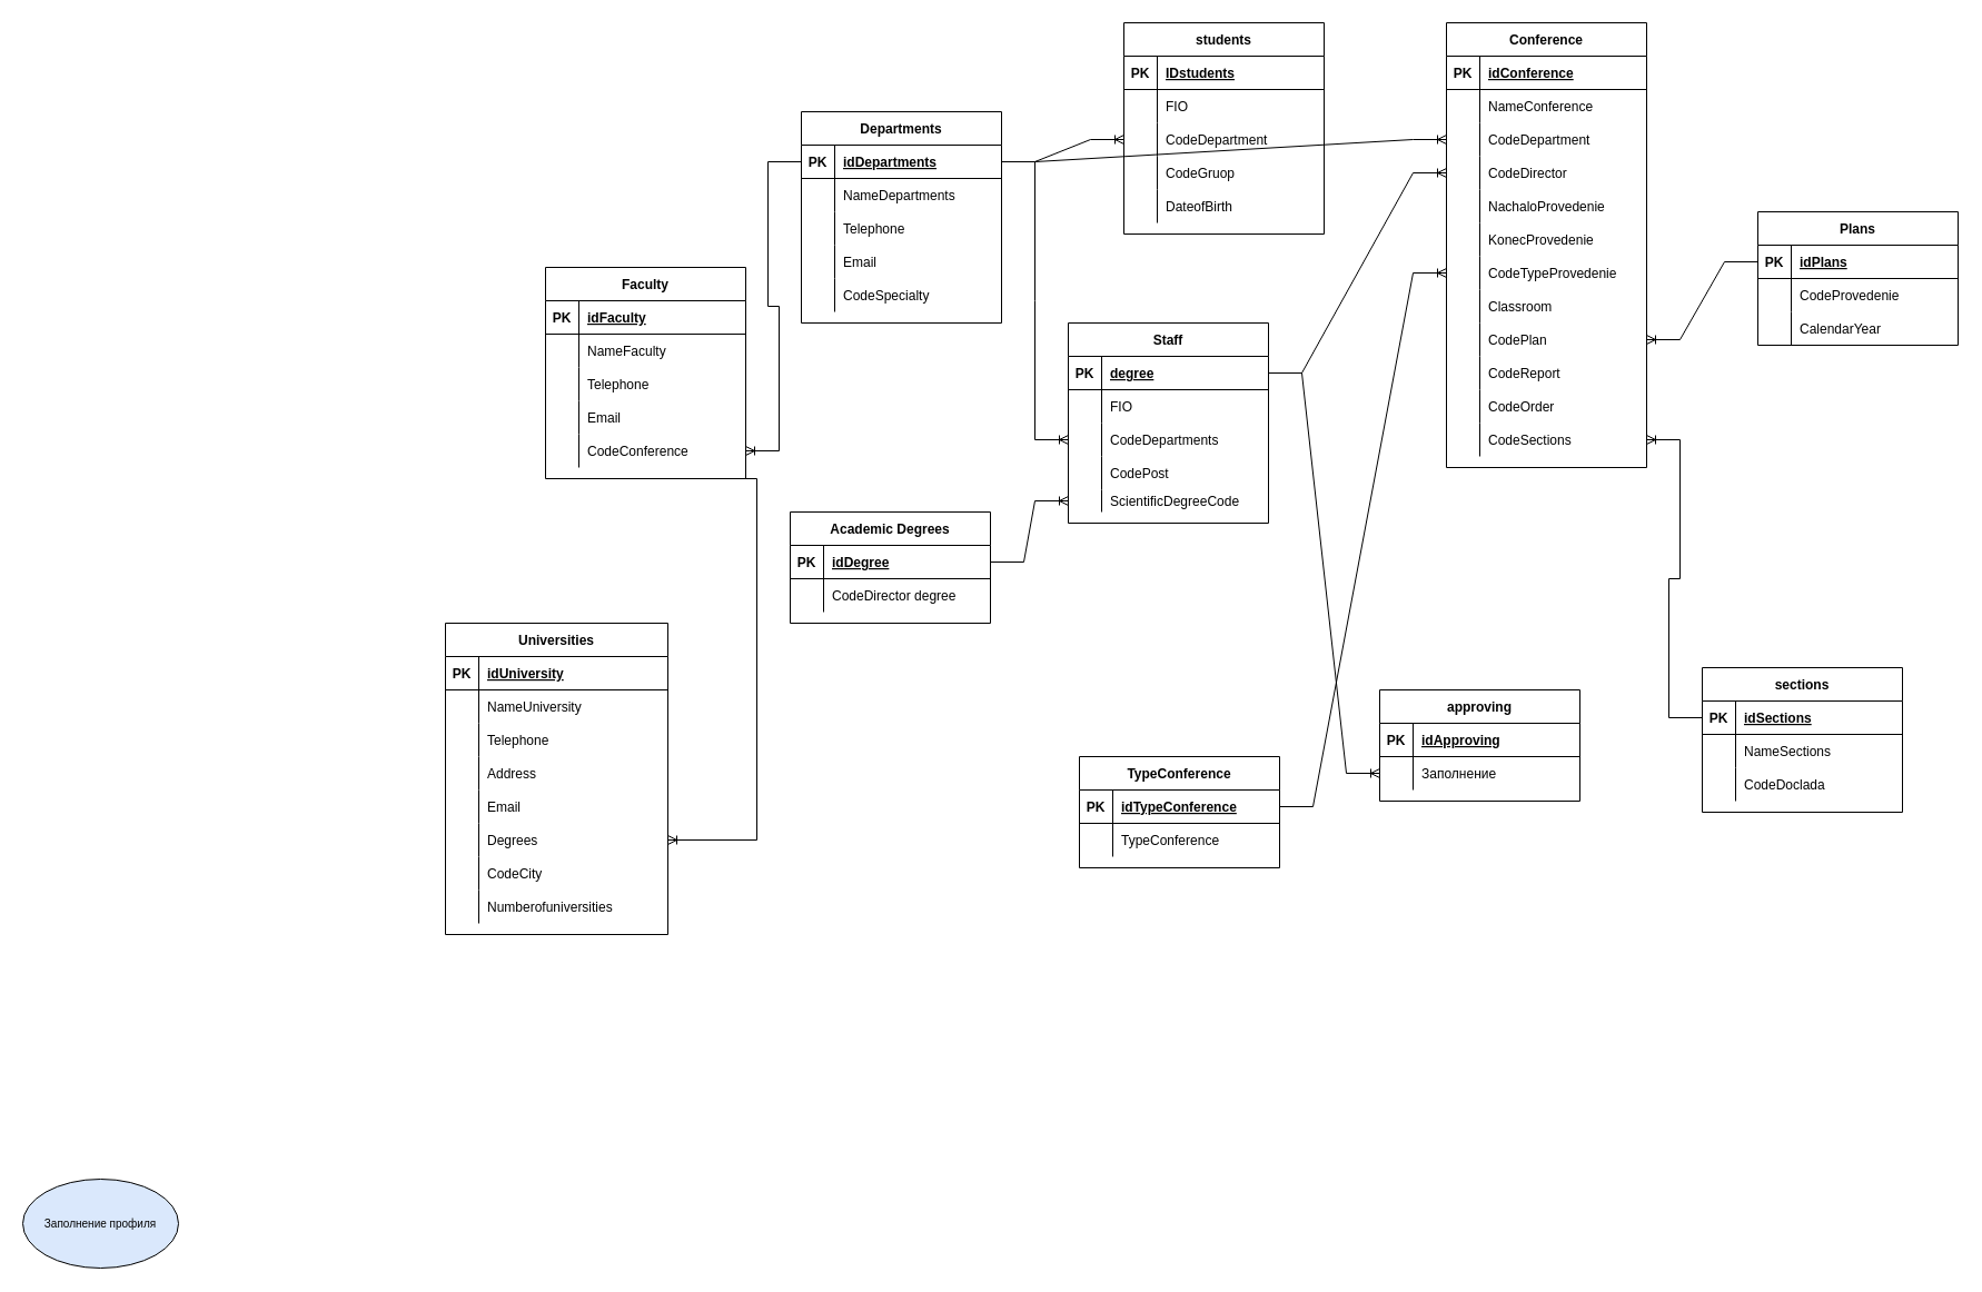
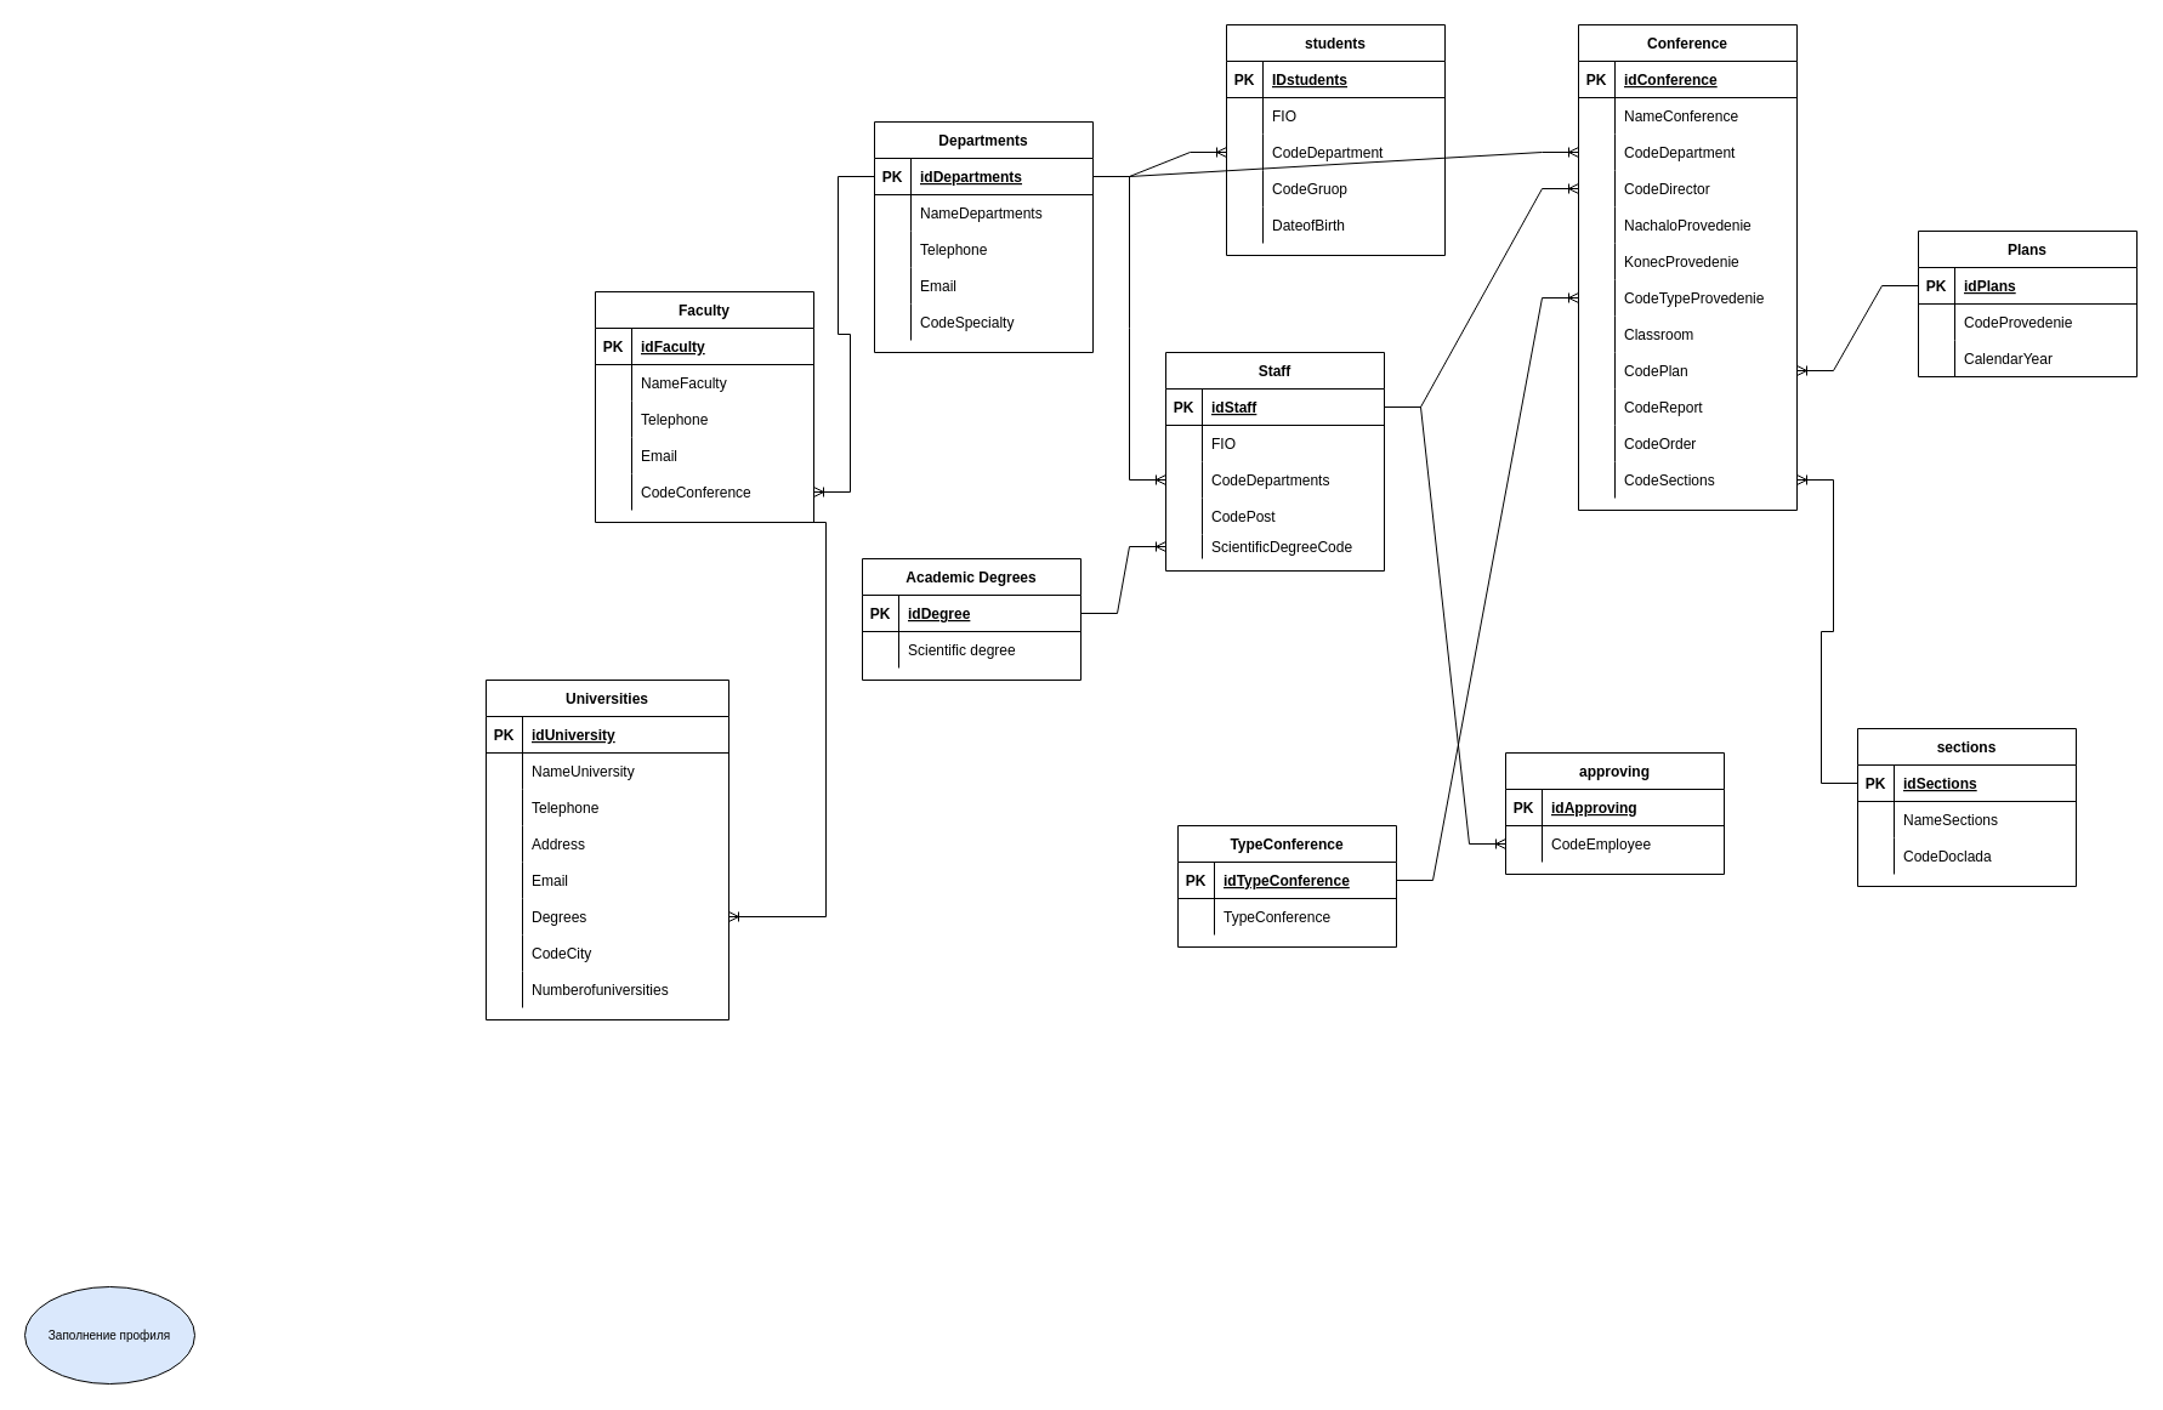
- <mxCell id="62" value="degree" style="shape=partialRectangle;connectable=0;fillColor=none;top=0;left=0;bottom=0;right=0;align=left;spacingLeft=6;fontStyle=5;overflow=hidden;" parent="60" vertex="1"><mxGeometry x="30" width="150" height="30" as="geometry"><mxRectangle width="150" height="30" as="alternateBounds" /></mxGeometry></mxCell>
+ <mxCell id="62" value="idStaff" style="shape=partialRectangle;connectable=0;fillColor=none;top=0;left=0;bottom=0;right=0;align=left;spacingLeft=6;fontStyle=5;overflow=hidden;" parent="60" vertex="1"><mxGeometry x="30" width="150" height="30" as="geometry"><mxRectangle width="150" height="30" as="alternateBounds" /></mxGeometry></mxCell>
- <mxCell id="156" value="CodeDirector degree" style="shape=partialRectangle;connectable=0;fillColor=none;top=0;left=0;bottom=0;right=0;align=left;spacingLeft=6;overflow=hidden;" parent="154" vertex="1"><mxGeometry x="30" width="150" height="30" as="geometry"><mxRectangle width="150" height="30" as="alternateBounds" /></mxGeometry></mxCell>
+ <mxCell id="156" value="Scientific degree" style="shape=partialRectangle;connectable=0;fillColor=none;top=0;left=0;bottom=0;right=0;align=left;spacingLeft=6;overflow=hidden;" parent="154" vertex="1"><mxGeometry x="30" width="150" height="30" as="geometry"><mxRectangle width="150" height="30" as="alternateBounds" /></mxGeometry></mxCell>
- <mxCell id="170" value="Заполнение" style="shape=partialRectangle;connectable=0;fillColor=none;top=0;left=0;bottom=0;right=0;align=left;spacingLeft=6;overflow=hidden;" parent="168" vertex="1"><mxGeometry x="30" width="150" height="30" as="geometry"><mxRectangle width="150" height="30" as="alternateBounds" /></mxGeometry></mxCell>
+ <mxCell id="170" value="CodeЕmployee" style="shape=partialRectangle;connectable=0;fillColor=none;top=0;left=0;bottom=0;right=0;align=left;spacingLeft=6;overflow=hidden;" parent="168" vertex="1"><mxGeometry x="30" width="150" height="30" as="geometry"><mxRectangle width="150" height="30" as="alternateBounds" /></mxGeometry></mxCell>
